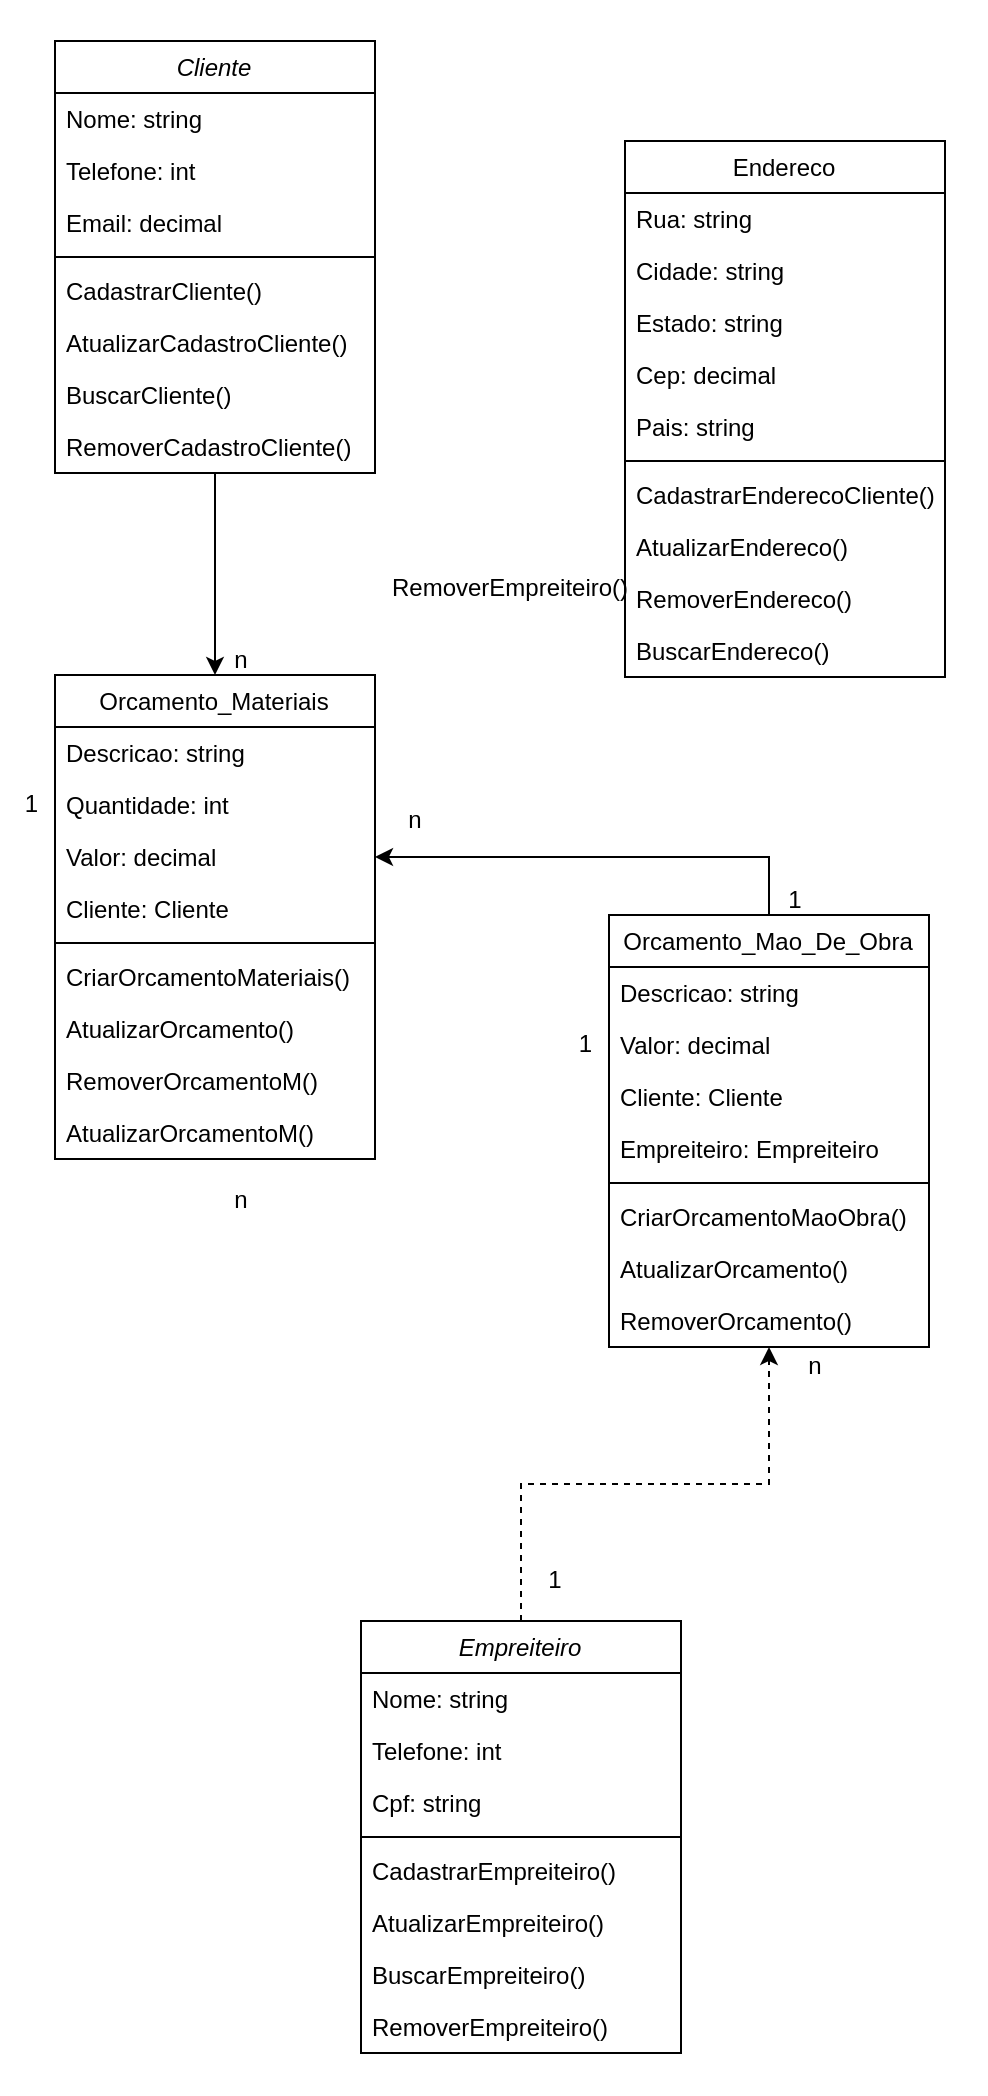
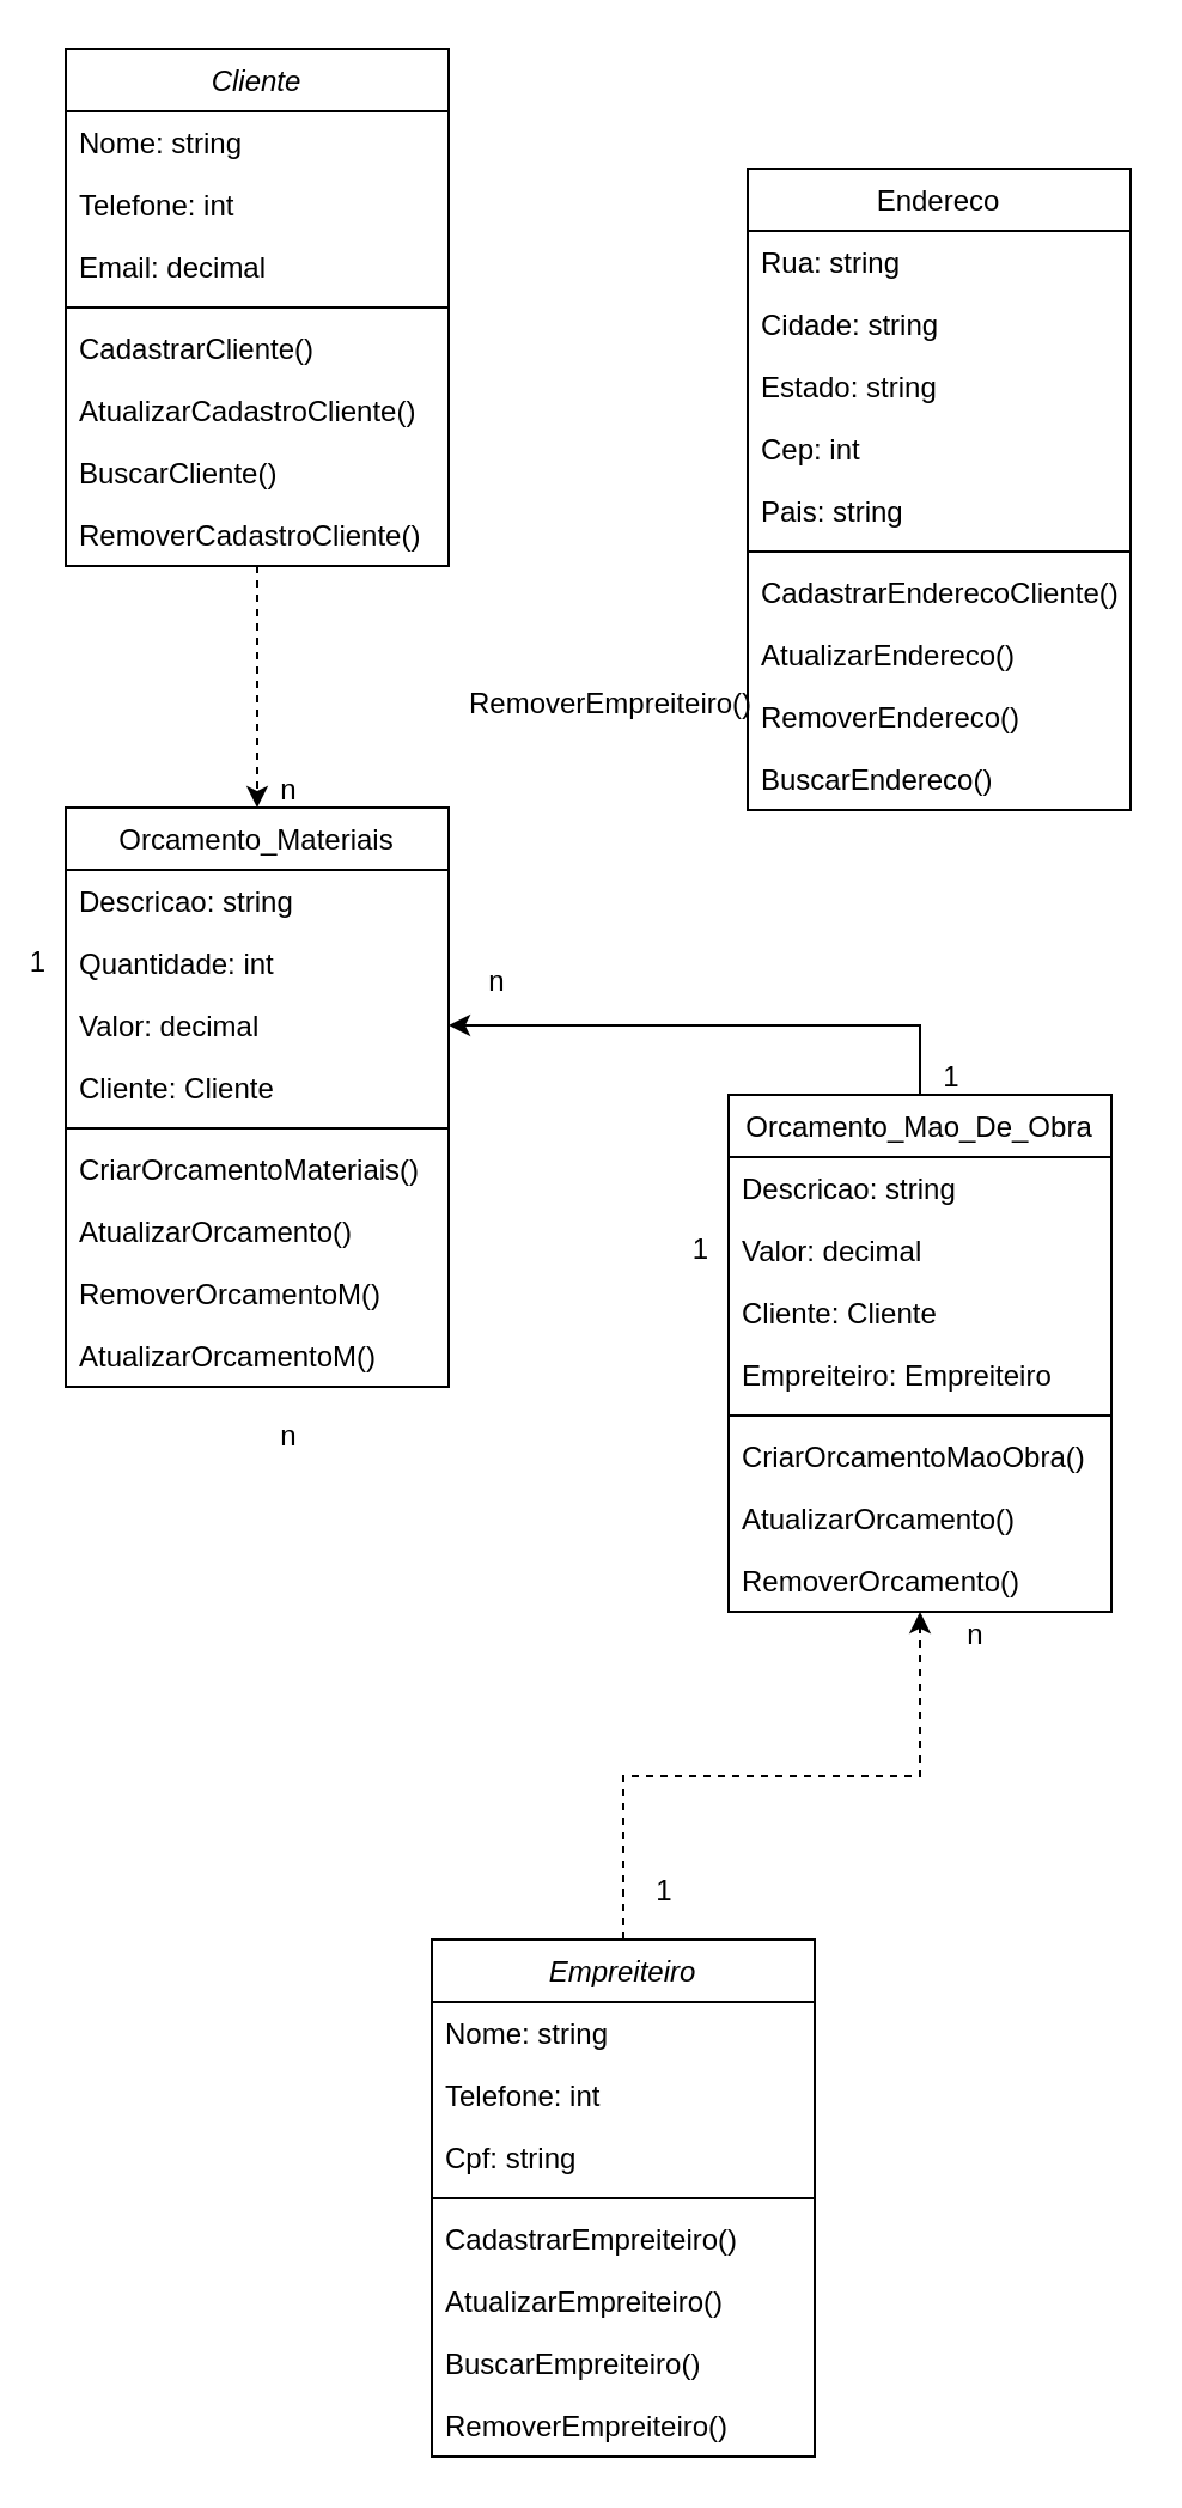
- <mxCell id="41" value="Cep: decimal" style="text;align=left;verticalAlign=top;spacingLeft=4;spacingRight=4;overflow=hidden;rotatable=0;points=[[0,0.5],[1,0.5]];portConstraint=eastwest;rounded=0;shadow=0;html=0;" parent="37" vertex="1"><mxGeometry y="104" width="160" height="26" as="geometry" /></mxCell>
+ <mxCell id="41" value="Cep: int" style="text;align=left;verticalAlign=top;spacingLeft=4;spacingRight=4;overflow=hidden;rotatable=0;points=[[0,0.5],[1,0.5]];portConstraint=eastwest;rounded=0;shadow=0;html=0;" parent="37" vertex="1"><mxGeometry y="104" width="160" height="26" as="geometry" /></mxCell>
- <mxCell id="3" style="edgeStyle=orthogonalEdgeStyle;rounded=0;orthogonalLoop=1;jettySize=auto;html=1;entryX=0.5;entryY=0;entryDx=0;entryDy=0;" parent="1" source="9" target="18" edge="1"><mxGeometry relative="1" as="geometry" /></mxCell>
+ <mxCell id="3" style="edgeStyle=orthogonalEdgeStyle;rounded=0;orthogonalLoop=1;jettySize=auto;html=1;entryX=0.5;entryY=0;entryDx=0;entryDy=0;dashed=1;" parent="1" source="9" target="18" edge="1"><mxGeometry relative="1" as="geometry" /></mxCell>
